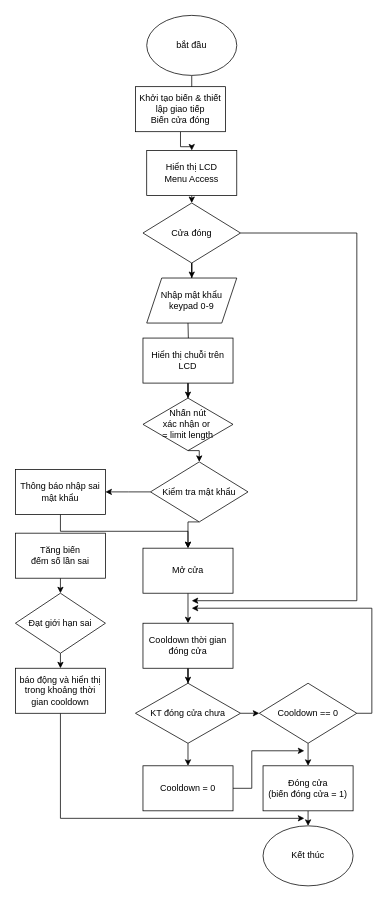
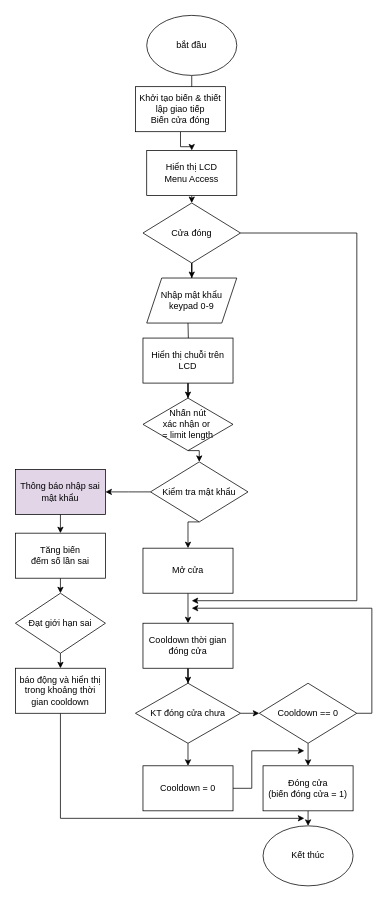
- <mxCell id="19" value="Thông báo nhập sai mật khẩu" style="rounded=0;whiteSpace=wrap;html=1;" vertex="1" parent="1"><mxGeometry x="20" y="625" width="120" height="60" as="geometry" /></mxCell>
+ <mxCell id="19" value="Thông báo nhập sai mật khẩu" style="rounded=0;whiteSpace=wrap;html=1;fillColor=#e1d5e7;" vertex="1" parent="1"><mxGeometry x="20" y="625" width="120" height="60" as="geometry" /></mxCell>
- <mxCell id="18" style="edgeStyle=orthogonalEdgeStyle;rounded=0;orthogonalLoop=1;jettySize=auto;html=1;exitX=0.5;exitY=1;exitDx=0;exitDy=0;" edge="1" parent="1" source="19" target="17"><mxGeometry relative="1" as="geometry" /></mxCell>
+ <mxCell id="18" style="edgeStyle=orthogonalEdgeStyle;rounded=0;orthogonalLoop=1;jettySize=auto;html=1;exitX=0.5;exitY=1;exitDx=0;exitDy=0;entryX=0.5;entryY=0;entryDx=0;entryDy=0;" edge="1" parent="1" source="19" target="28"><mxGeometry relative="1" as="geometry" /></mxCell>
